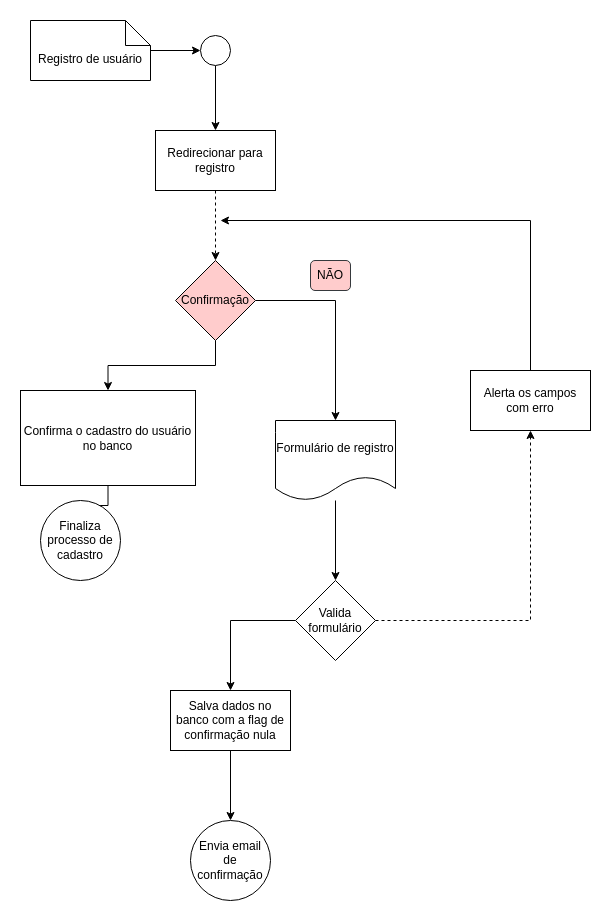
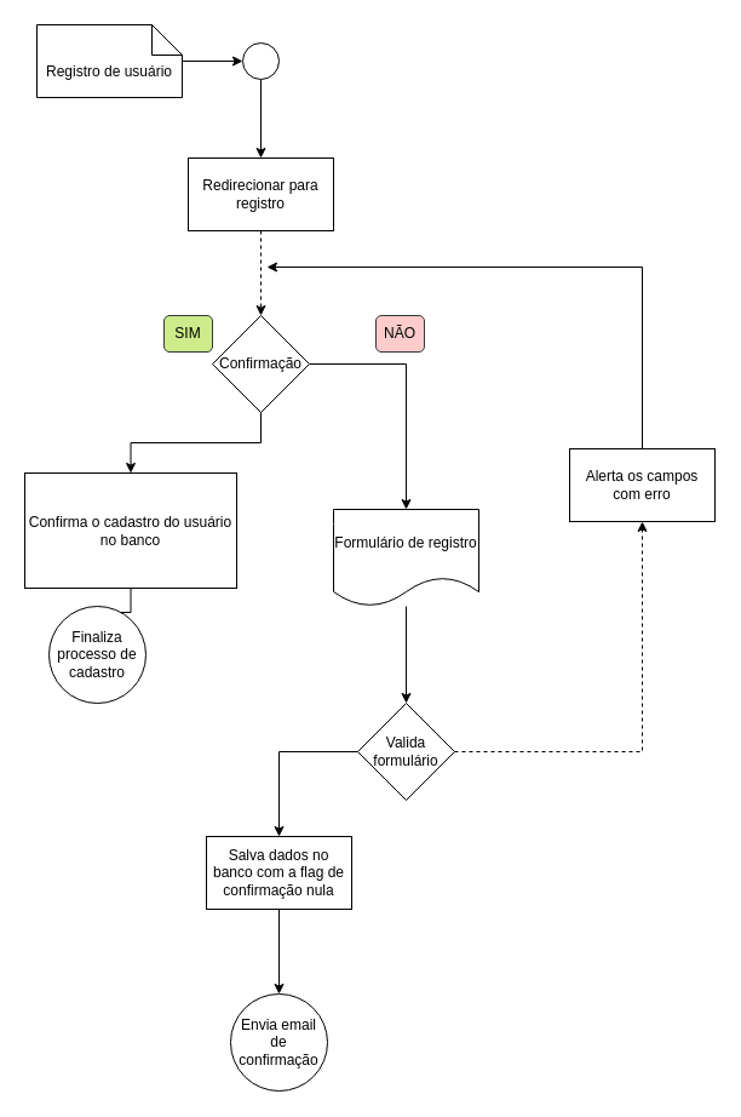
+ <mxCell id="11" value="&lt;div&gt;SIM&lt;/div&gt;" style="rounded=1;whiteSpace=wrap;html=1;fillColor=#cdeb8b;strokeColor=#36393d;" vertex="1" parent="1"><mxGeometry x="135" y="260" width="40" height="30" as="geometry" /></mxCell>
- <mxCell id="10" value="Confirmação" style="rhombus;whiteSpace=wrap;html=1;verticalAlign=middle;spacingTop=0;fillColor=#ffcccc;" vertex="1" parent="1"><mxGeometry x="175" y="260" width="80" height="80" as="geometry" /></mxCell>
+ <mxCell id="10" value="Confirmação" style="rhombus;whiteSpace=wrap;html=1;verticalAlign=middle;spacingTop=0;" vertex="1" parent="1"><mxGeometry x="175" y="260" width="80" height="80" as="geometry" /></mxCell>
